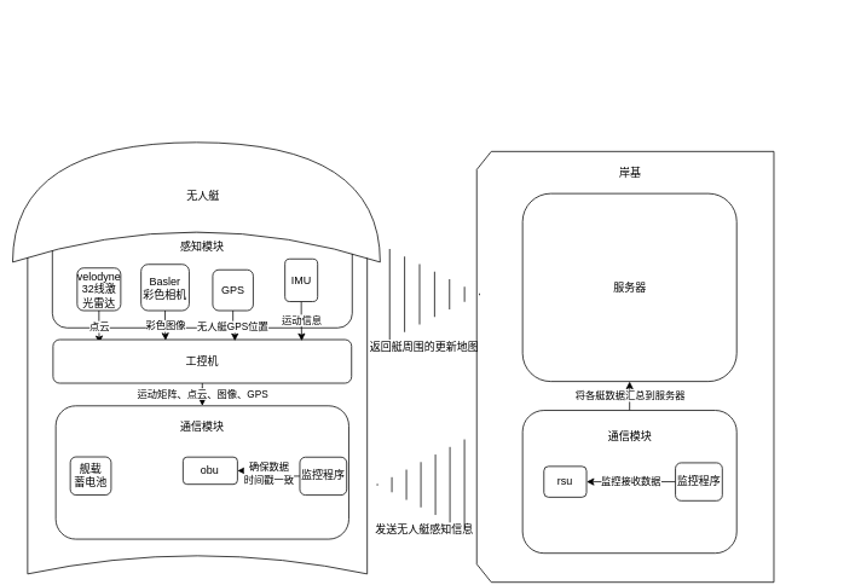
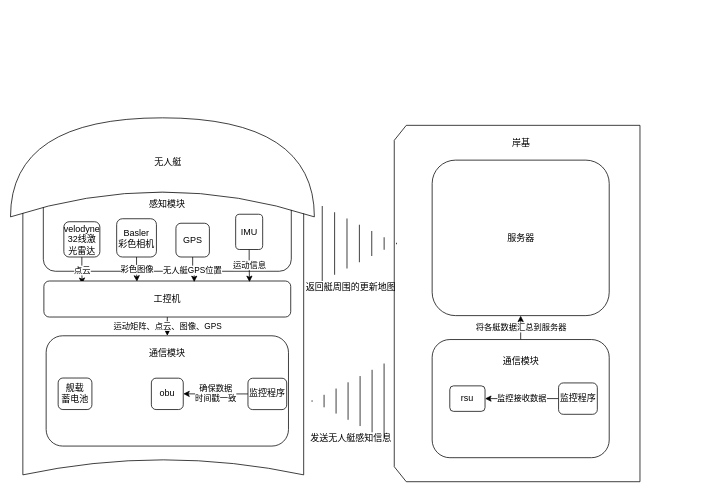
- <mxCell id="13" value="obu" style="rounded=1;whiteSpace=wrap;html=1;" parent="1" vertex="1"><mxGeometry x="201.25" y="503.5" width="60" height="30" as="geometry" /></mxCell>
+ <mxCell id="13" value="obu" style="rounded=1;whiteSpace=wrap;html=1;" parent="1" vertex="1"><mxGeometry x="201.25" y="503.5" width="42.5" height="41.81" as="geometry" /></mxCell>
